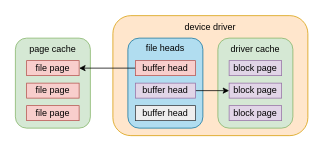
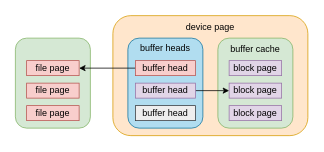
- <mxCell id="16" value="device driver" style="text;html=1;align=center;verticalAlign=middle;whiteSpace=wrap;rounded=0;" vertex="1" parent="1"><mxGeometry x="150" y="20" width="260" height="30" as="geometry" /></mxCell>
+ <mxCell id="16" value="device page" style="text;html=1;align=center;verticalAlign=middle;whiteSpace=wrap;rounded=0;" vertex="1" parent="1"><mxGeometry x="150" y="20" width="260" height="30" as="geometry" /></mxCell>
- <mxCell id="20" value="file heads" style="text;html=1;align=center;verticalAlign=middle;whiteSpace=wrap;rounded=0;" vertex="1" parent="1"><mxGeometry x="170" y="49" width="100" height="30" as="geometry" /></mxCell>
+ <mxCell id="20" value="buffer heads" style="text;html=1;align=center;verticalAlign=middle;whiteSpace=wrap;rounded=0;" vertex="1" parent="1"><mxGeometry x="170" y="49" width="100" height="30" as="geometry" /></mxCell>
- <mxCell id="7" value="page cache" style="text;html=1;align=center;verticalAlign=middle;whiteSpace=wrap;rounded=0;" vertex="1" parent="1"><mxGeometry x="20" y="50" width="100" height="30" as="geometry" /></mxCell>
- <mxCell id="13" value="driver cache" style="text;html=1;align=center;verticalAlign=middle;whiteSpace=wrap;rounded=0;" vertex="1" parent="1"><mxGeometry x="290" y="50" width="100" height="30" as="geometry" /></mxCell>
+ <mxCell id="13" value="buffer cache" style="text;html=1;align=center;verticalAlign=middle;whiteSpace=wrap;rounded=0;" vertex="1" parent="1"><mxGeometry x="290" y="50" width="100" height="30" as="geometry" /></mxCell>
